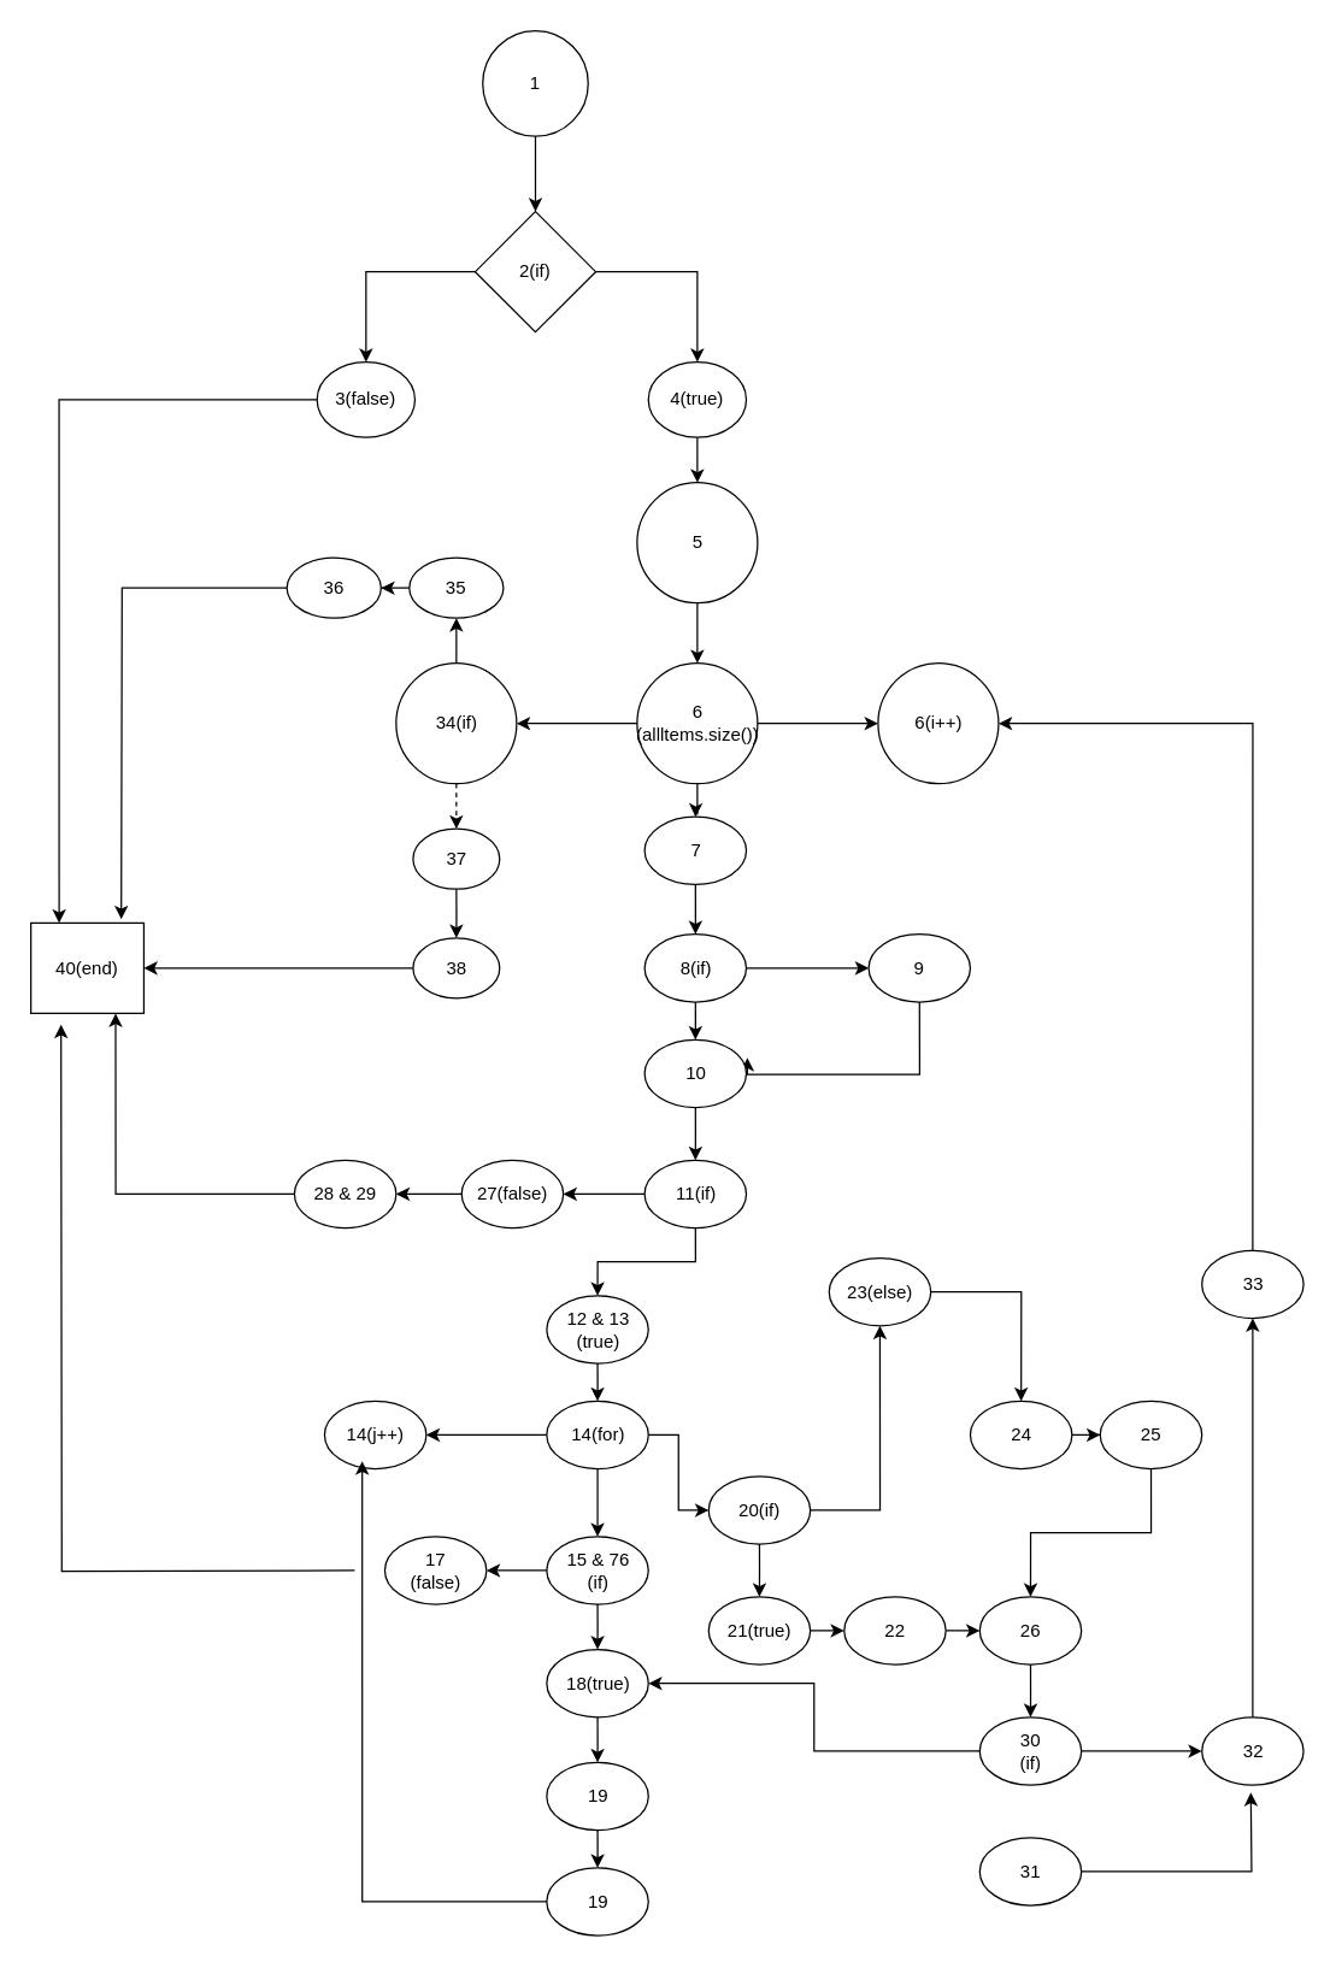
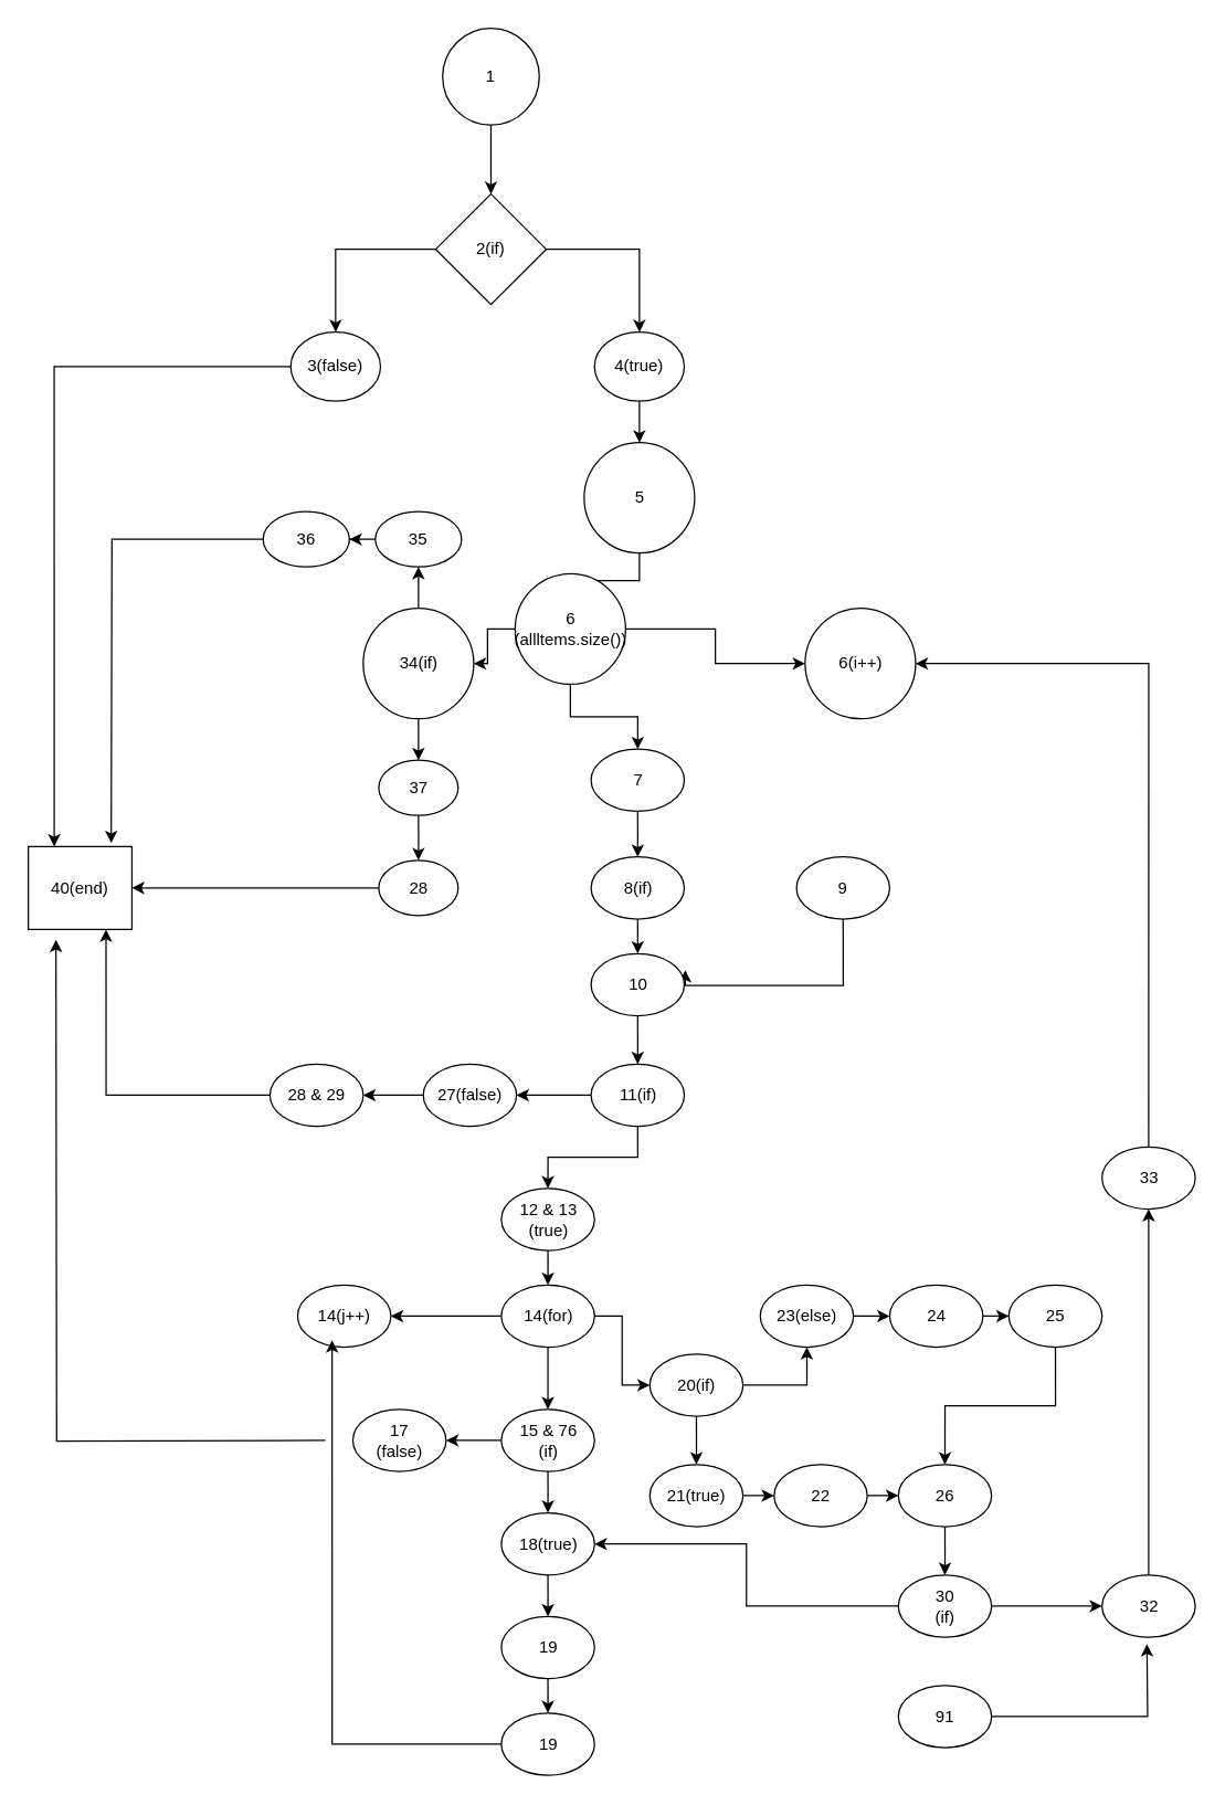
- <mxCell id="16" value="6&lt;div&gt;(allltems.size())&lt;/div&gt;" style="ellipse;whiteSpace=wrap;html=1;" vertex="1" parent="1"><mxGeometry x="422.5" y="440" width="80" height="80" as="geometry" /></mxCell>
+ <mxCell id="16" value="6&lt;div&gt;(allltems.size())&lt;/div&gt;" style="ellipse;whiteSpace=wrap;html=1;" vertex="1" parent="1"><mxGeometry x="372.5" y="415" width="80" height="80" as="geometry" /></mxCell>
- <mxCell id="35" value="" style="edgeStyle=orthogonalEdgeStyle;rounded=0;orthogonalLoop=1;jettySize=auto;html=1;dashed=1;" edge="1" parent="1" source="36" target="42"><mxGeometry relative="1" as="geometry" /></mxCell>
+ <mxCell id="35" value="" style="edgeStyle=orthogonalEdgeStyle;rounded=0;orthogonalLoop=1;jettySize=auto;html=1;" edge="1" parent="1" source="36" target="42"><mxGeometry relative="1" as="geometry" /></mxCell>
- <mxCell id="44" value="38" style="ellipse;whiteSpace=wrap;html=1;" vertex="1" parent="1"><mxGeometry x="273.75" y="622.5" width="57.5" height="40" as="geometry" /></mxCell>
+ <mxCell id="44" value="28" style="ellipse;whiteSpace=wrap;html=1;" vertex="1" parent="1"><mxGeometry x="273.75" y="622.5" width="57.5" height="40" as="geometry" /></mxCell>
- <mxCell id="20" value="" style="edgeStyle=orthogonalEdgeStyle;rounded=0;orthogonalLoop=1;jettySize=auto;html=1;" edge="1" parent="1" source="22" target="24"><mxGeometry relative="1" as="geometry" /></mxCell>
- <mxCell id="57" value="23(else)" style="ellipse;whiteSpace=wrap;html=1;" vertex="1" parent="1"><mxGeometry x="550" y="835" width="67.5" height="45" as="geometry" /></mxCell>
+ <mxCell id="57" value="23(else)" style="ellipse;whiteSpace=wrap;html=1;" vertex="1" parent="1"><mxGeometry x="550" y="930" width="67.5" height="45" as="geometry" /></mxCell>
- <mxCell id="76" value="31" style="ellipse;whiteSpace=wrap;html=1;" vertex="1" parent="1"><mxGeometry x="650" y="1220" width="67.5" height="45" as="geometry" /></mxCell>
+ <mxCell id="76" value="91" style="ellipse;whiteSpace=wrap;html=1;" vertex="1" parent="1"><mxGeometry x="650" y="1220" width="67.5" height="45" as="geometry" /></mxCell>
